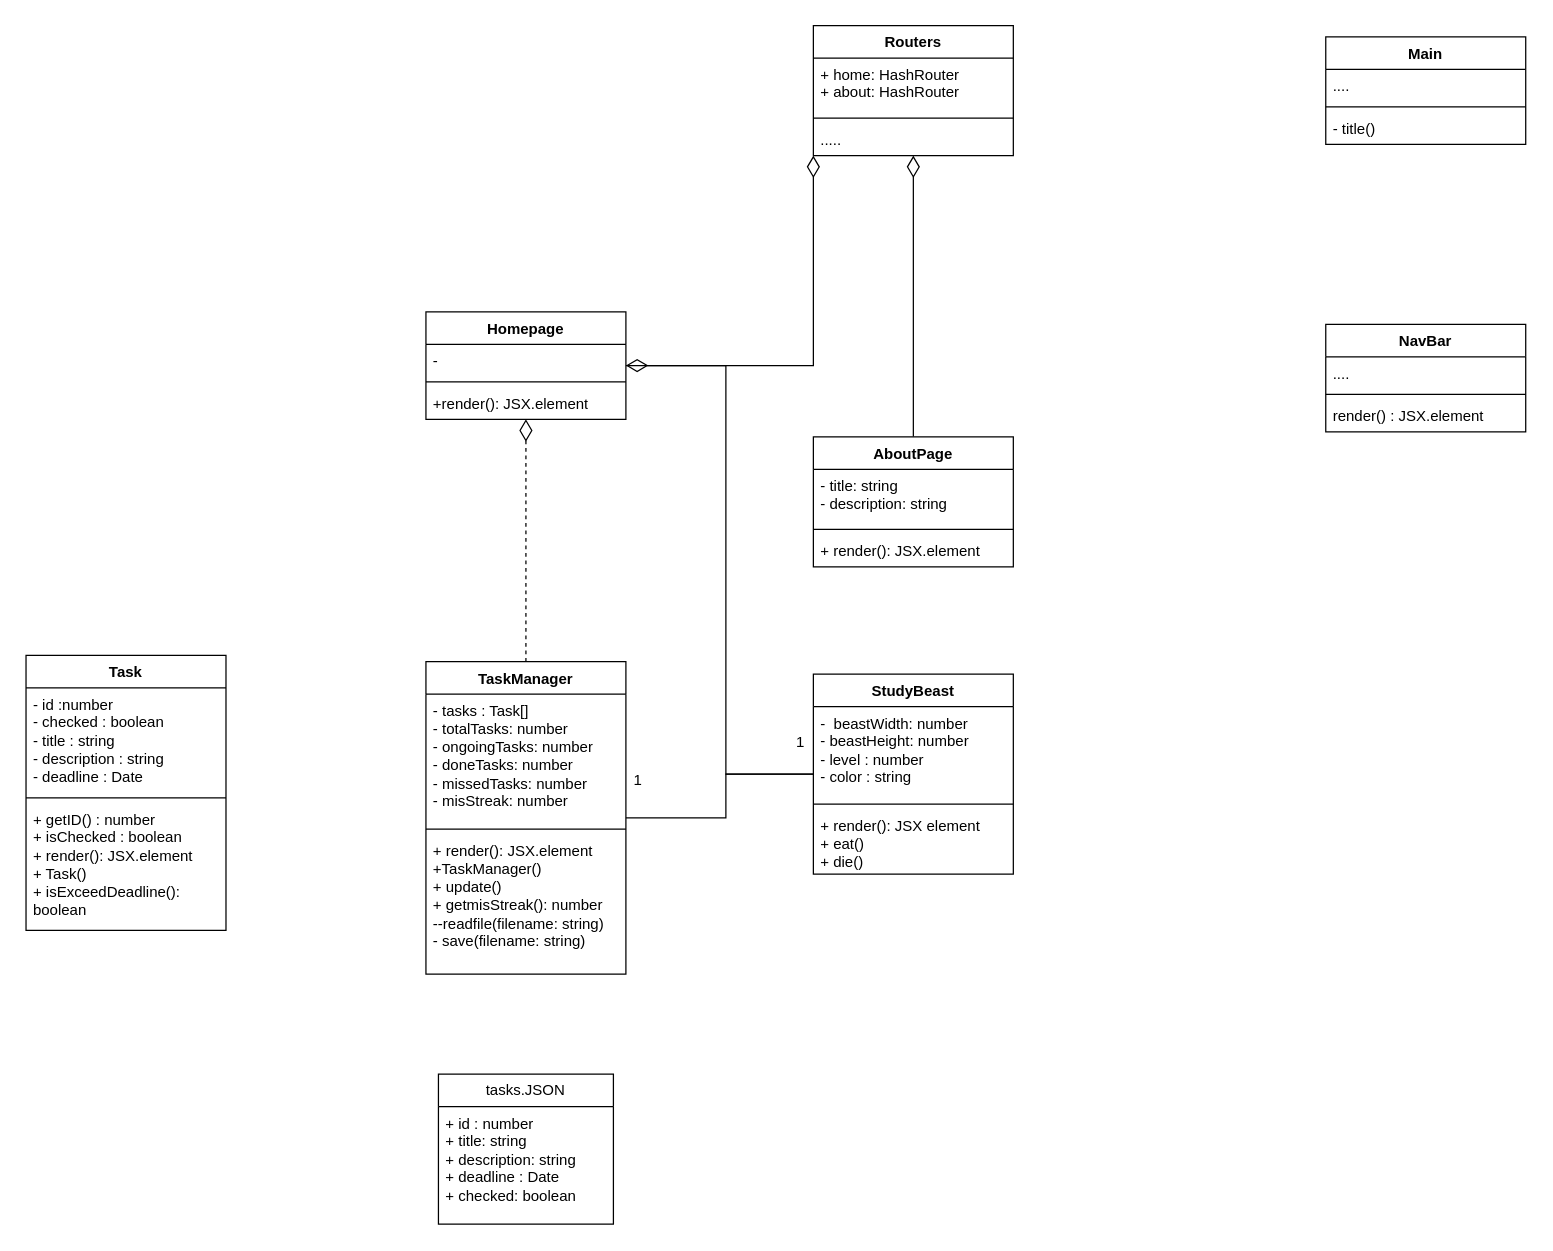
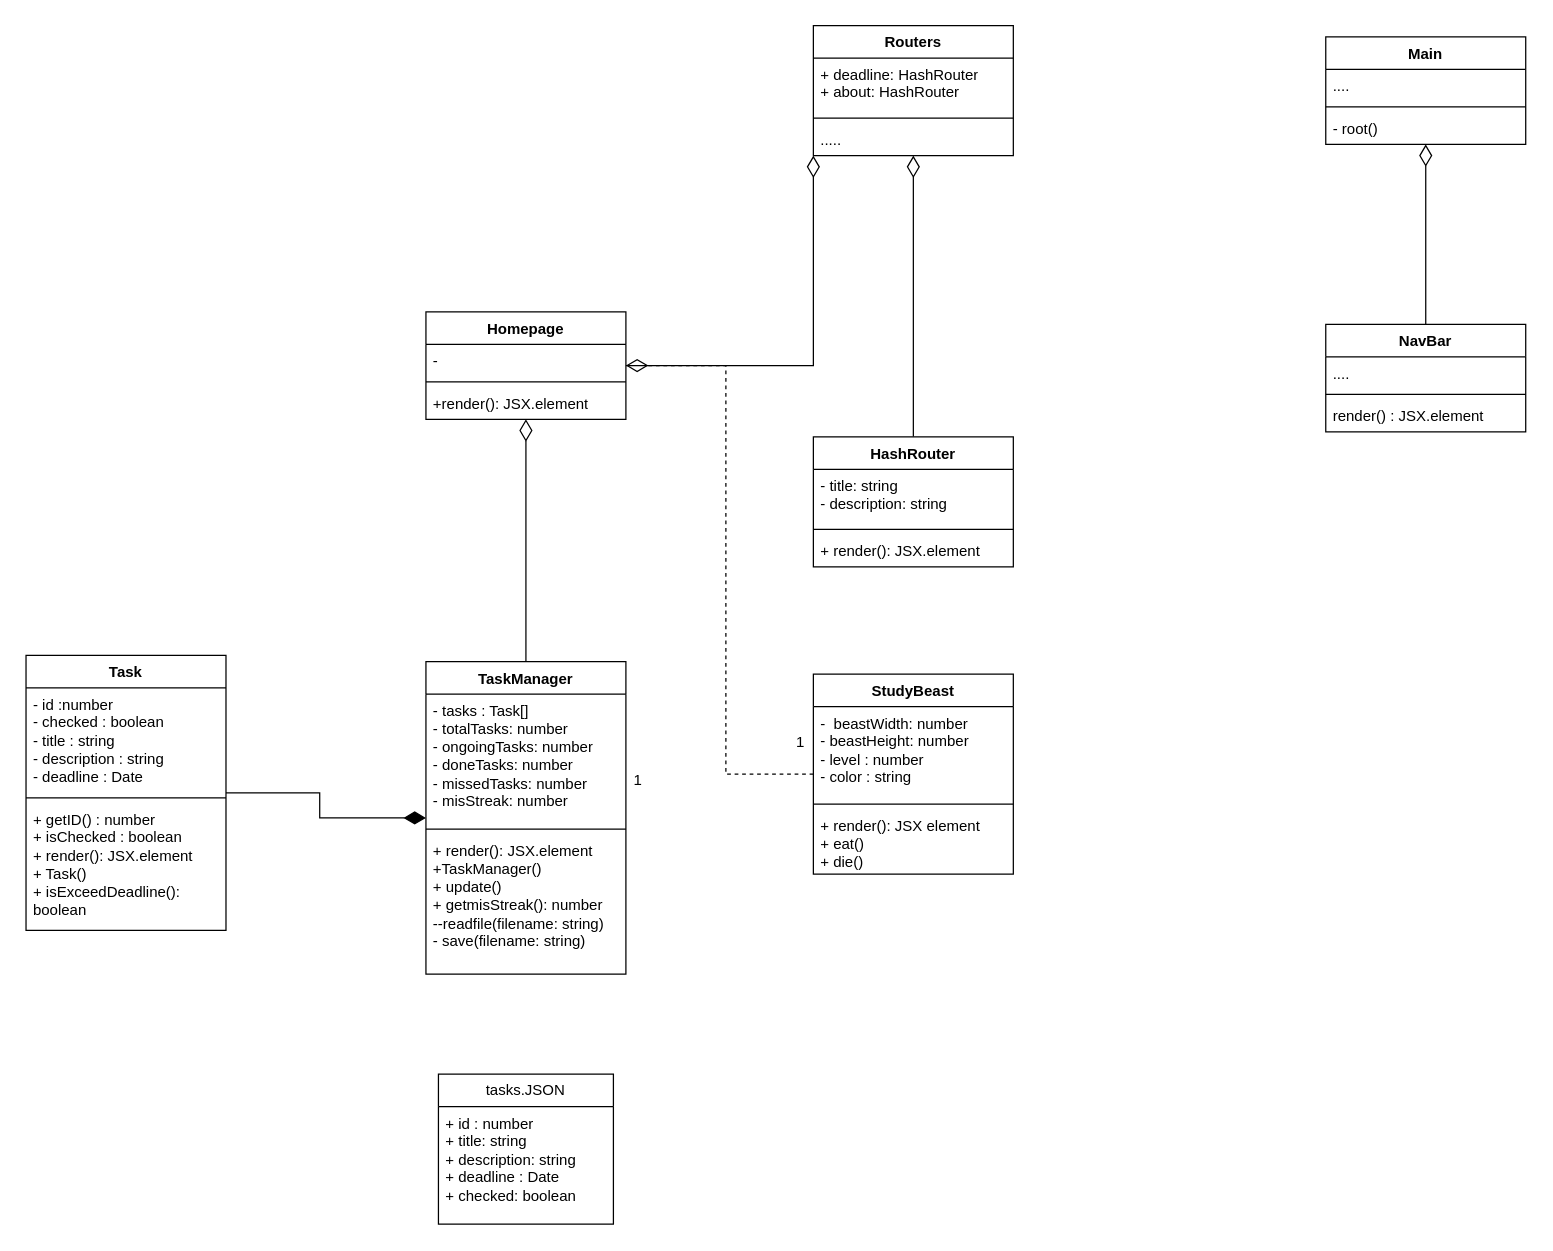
- <mxCell id="18" value="+ home: HashRouter&lt;div&gt;+ about:&amp;nbsp;&lt;span style=&quot;background-color: transparent; color: light-dark(rgb(0, 0, 0), rgb(255, 255, 255));&quot;&gt;HashRouter&lt;/span&gt;&lt;/div&gt;" style="text;strokeColor=none;fillColor=none;align=left;verticalAlign=top;spacingLeft=4;spacingRight=4;overflow=hidden;rotatable=0;points=[[0,0.5],[1,0.5]];portConstraint=eastwest;whiteSpace=wrap;html=1;" parent="17" vertex="1"><mxGeometry y="26" width="160" height="44" as="geometry" /></mxCell>
+ <mxCell id="18" value="+ deadline: HashRouter&lt;div&gt;+ about:&amp;nbsp;&lt;span style=&quot;background-color: transparent; color: light-dark(rgb(0, 0, 0), rgb(255, 255, 255));&quot;&gt;HashRouter&lt;/span&gt;&lt;/div&gt;" style="text;strokeColor=none;fillColor=none;align=left;verticalAlign=top;spacingLeft=4;spacingRight=4;overflow=hidden;rotatable=0;points=[[0,0.5],[1,0.5]];portConstraint=eastwest;whiteSpace=wrap;html=1;" parent="17" vertex="1"><mxGeometry y="26" width="160" height="44" as="geometry" /></mxCell>
- <mxCell id="30" value="- title()" style="text;strokeColor=none;fillColor=none;align=left;verticalAlign=top;spacingLeft=4;spacingRight=4;overflow=hidden;rotatable=0;points=[[0,0.5],[1,0.5]];portConstraint=eastwest;whiteSpace=wrap;html=1;" parent="27" vertex="1"><mxGeometry y="60" width="160" height="26" as="geometry" /></mxCell>
+ <mxCell id="30" value="- root()" style="text;strokeColor=none;fillColor=none;align=left;verticalAlign=top;spacingLeft=4;spacingRight=4;overflow=hidden;rotatable=0;points=[[0,0.5],[1,0.5]];portConstraint=eastwest;whiteSpace=wrap;html=1;" parent="27" vertex="1"><mxGeometry y="60" width="160" height="26" as="geometry" /></mxCell>
+ <mxCell id="36" style="edgeStyle=orthogonalEdgeStyle;rounded=0;orthogonalLoop=1;jettySize=auto;html=1;endArrow=diamondThin;endFill=0;endSize=15;" parent="1" source="37" target="27" edge="1"><mxGeometry relative="1" as="geometry" /></mxCell>
- <mxCell id="32" value="AboutPage" style="swimlane;fontStyle=1;align=center;verticalAlign=top;childLayout=stackLayout;horizontal=1;startSize=26;horizontalStack=0;resizeParent=1;resizeParentMax=0;resizeLast=0;collapsible=1;marginBottom=0;whiteSpace=wrap;html=1;" parent="1" vertex="1"><mxGeometry x="650" y="349" width="160" height="104" as="geometry" /></mxCell>
+ <mxCell id="32" value="HashRouter" style="swimlane;fontStyle=1;align=center;verticalAlign=top;childLayout=stackLayout;horizontal=1;startSize=26;horizontalStack=0;resizeParent=1;resizeParentMax=0;resizeLast=0;collapsible=1;marginBottom=0;whiteSpace=wrap;html=1;" parent="1" vertex="1"><mxGeometry x="650" y="349" width="160" height="104" as="geometry" /></mxCell>
- <mxCell id="7" style="edgeStyle=orthogonalEdgeStyle;rounded=0;orthogonalLoop=1;jettySize=auto;html=1;entryX=0.5;entryY=1;entryDx=0;entryDy=0;endArrow=diamondThin;endFill=0;endSize=15;dashed=1;" parent="1" source="8" target="13" edge="1"><mxGeometry relative="1" as="geometry" /></mxCell>
+ <mxCell id="7" style="edgeStyle=orthogonalEdgeStyle;rounded=0;orthogonalLoop=1;jettySize=auto;html=1;entryX=0.5;entryY=1;entryDx=0;entryDy=0;endArrow=diamondThin;endFill=0;endSize=15;" parent="1" source="8" target="13" edge="1"><mxGeometry relative="1" as="geometry" /></mxCell>
- <mxCell id="21" style="edgeStyle=orthogonalEdgeStyle;rounded=0;orthogonalLoop=1;jettySize=auto;html=1;entryX=1;entryY=0.5;entryDx=0;entryDy=0;endArrow=diamondThin;endFill=0;endSize=15;" parent="1" source="23" target="13" edge="1"><mxGeometry relative="1" as="geometry" /></mxCell>
+ <mxCell id="21" style="edgeStyle=orthogonalEdgeStyle;rounded=0;orthogonalLoop=1;jettySize=auto;html=1;entryX=1;entryY=0.5;entryDx=0;entryDy=0;endArrow=diamondThin;endFill=0;endSize=15;dashed=1;" parent="1" source="23" target="13" edge="1"><mxGeometry relative="1" as="geometry" /></mxCell>
+ <mxCell id="2" style="edgeStyle=orthogonalEdgeStyle;rounded=0;orthogonalLoop=1;jettySize=auto;html=1;entryX=0;entryY=0.5;entryDx=0;entryDy=0;endArrow=diamondThin;endFill=1;endSize=15;" parent="1" source="3" target="8" edge="1"><mxGeometry relative="1" as="geometry" /></mxCell>
- <mxCell id="22" style="edgeStyle=orthogonalEdgeStyle;rounded=0;orthogonalLoop=1;jettySize=auto;html=1;entryX=1;entryY=0.5;entryDx=0;entryDy=0;endArrow=none;endFill=0;" parent="1" source="23" target="8" edge="1"><mxGeometry relative="1" as="geometry"><Array as="points"><mxPoint x="580" y="619" /><mxPoint x="580" y="654" /></Array></mxGeometry></mxCell>
